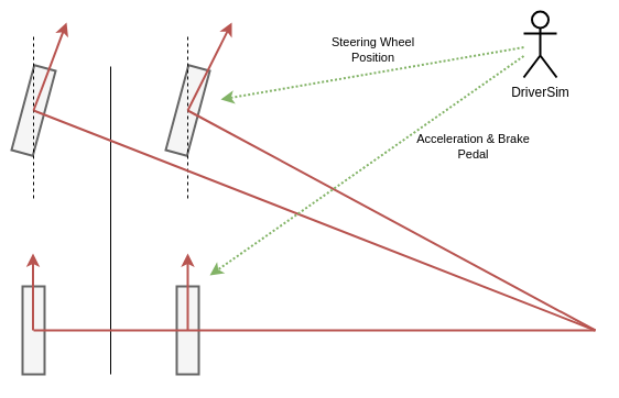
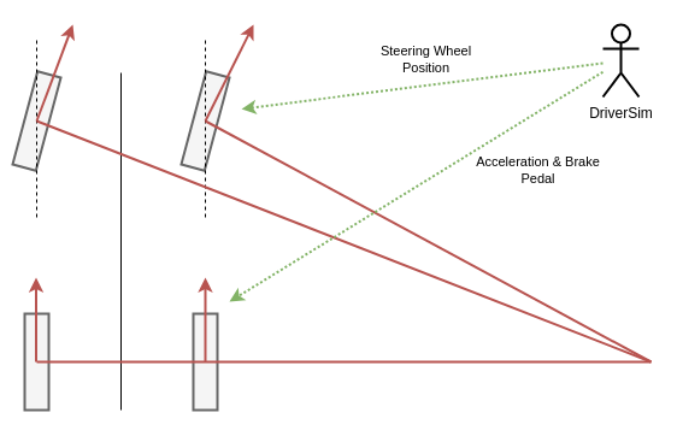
- <mxCell id="17" value="DriverSim" style="shape=umlActor;verticalLabelPosition=bottom;verticalAlign=top;html=1;outlineConnect=0;strokeWidth=2;" vertex="1" parent="1"><mxGeometry x="475" y="10" width="30" height="60" as="geometry" /></mxCell>
+ <mxCell id="17" value="DriverSim" style="shape=umlActor;verticalLabelPosition=bottom;verticalAlign=top;html=1;outlineConnect=0;strokeWidth=2;" vertex="1" parent="1"><mxGeometry x="500" y="20" width="30" height="60" as="geometry" /></mxCell>
